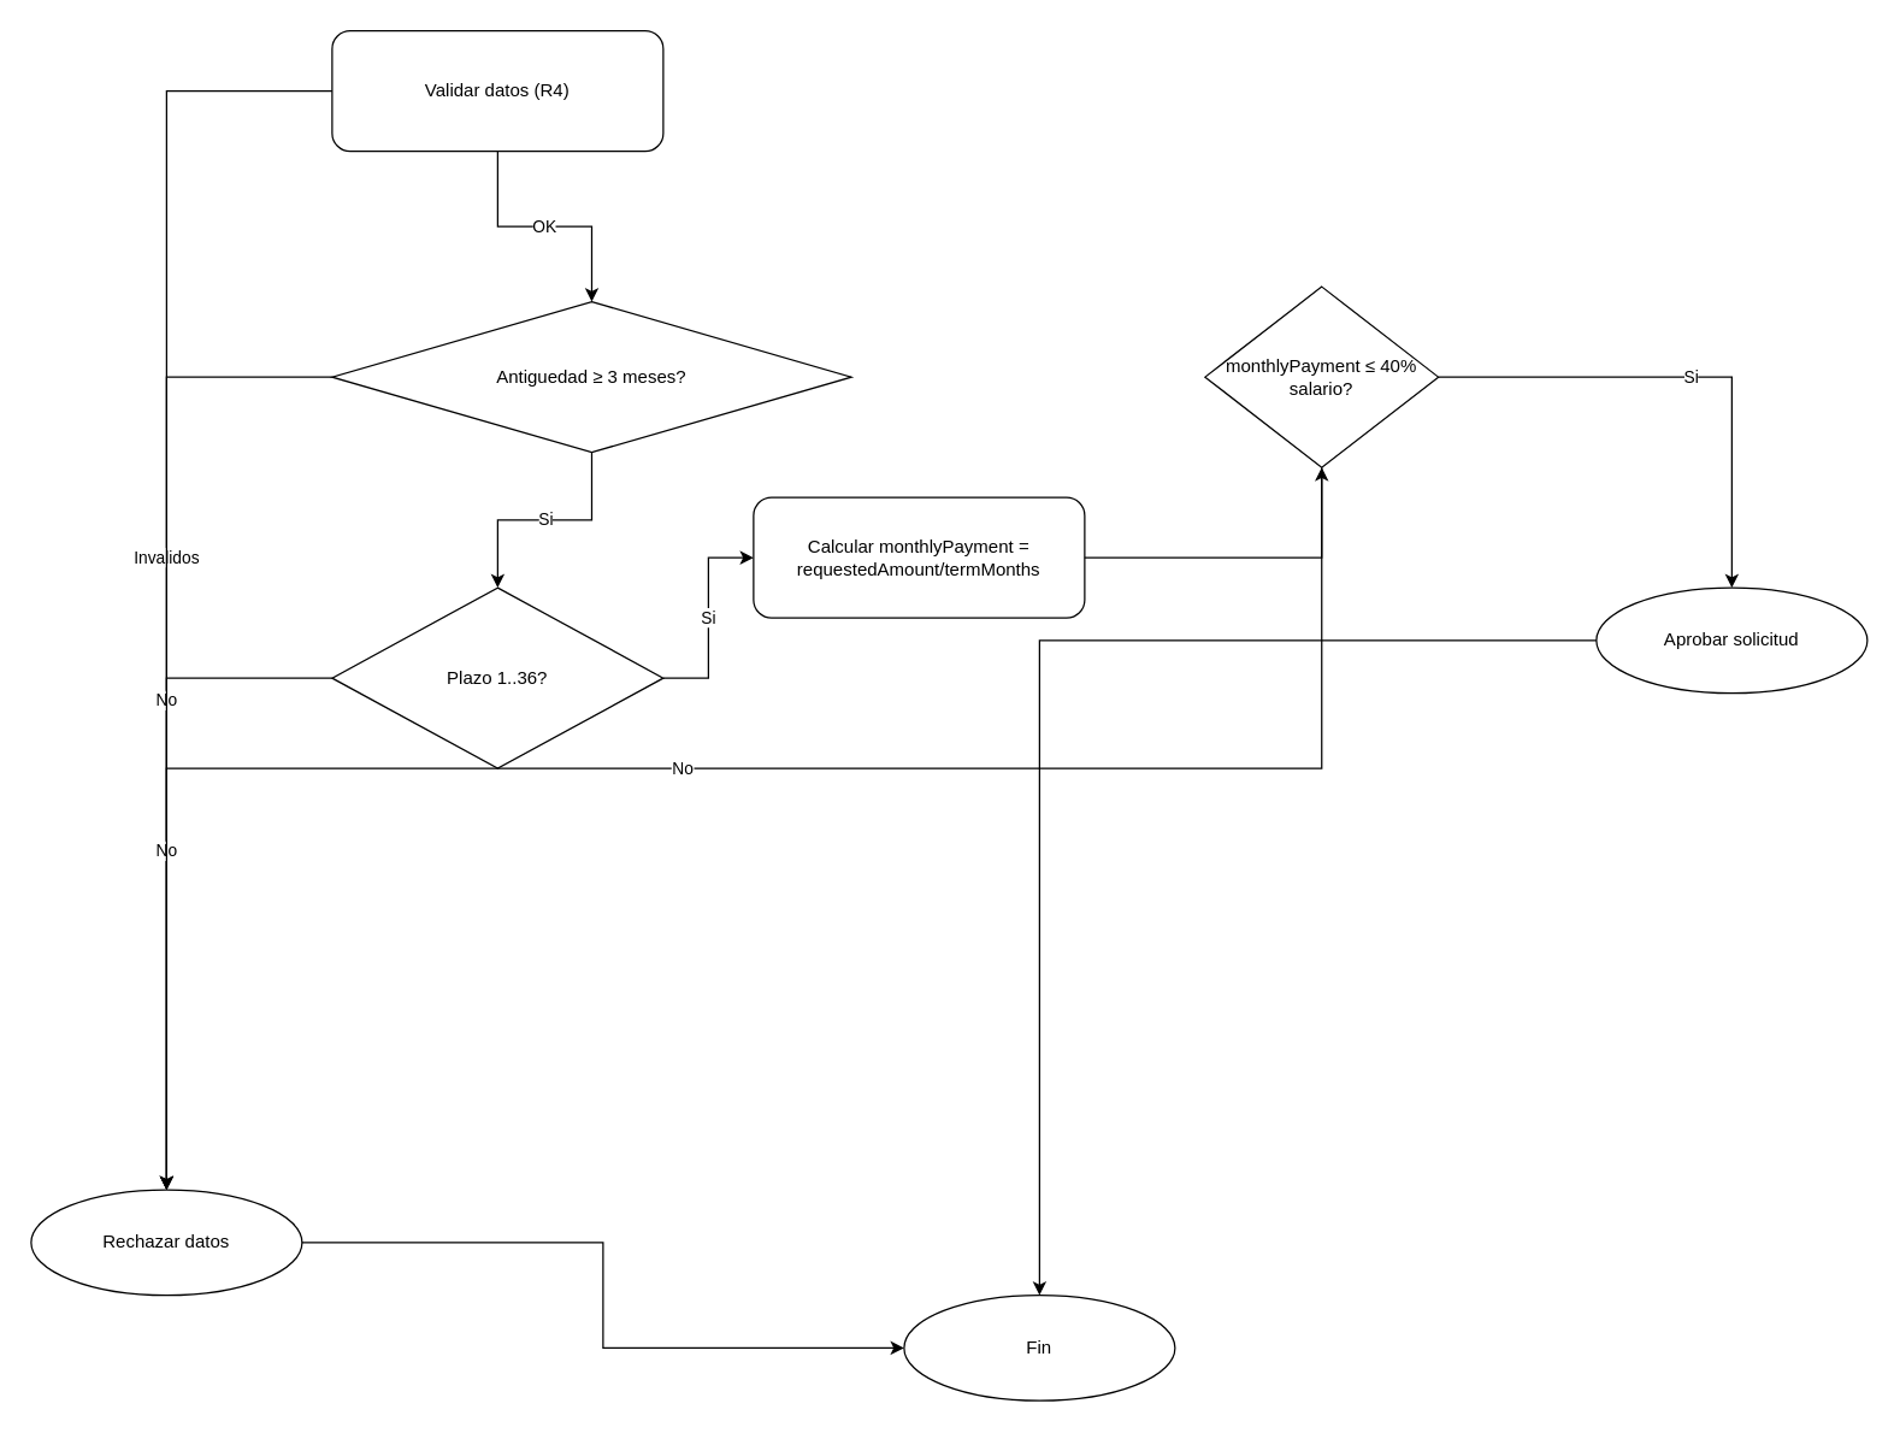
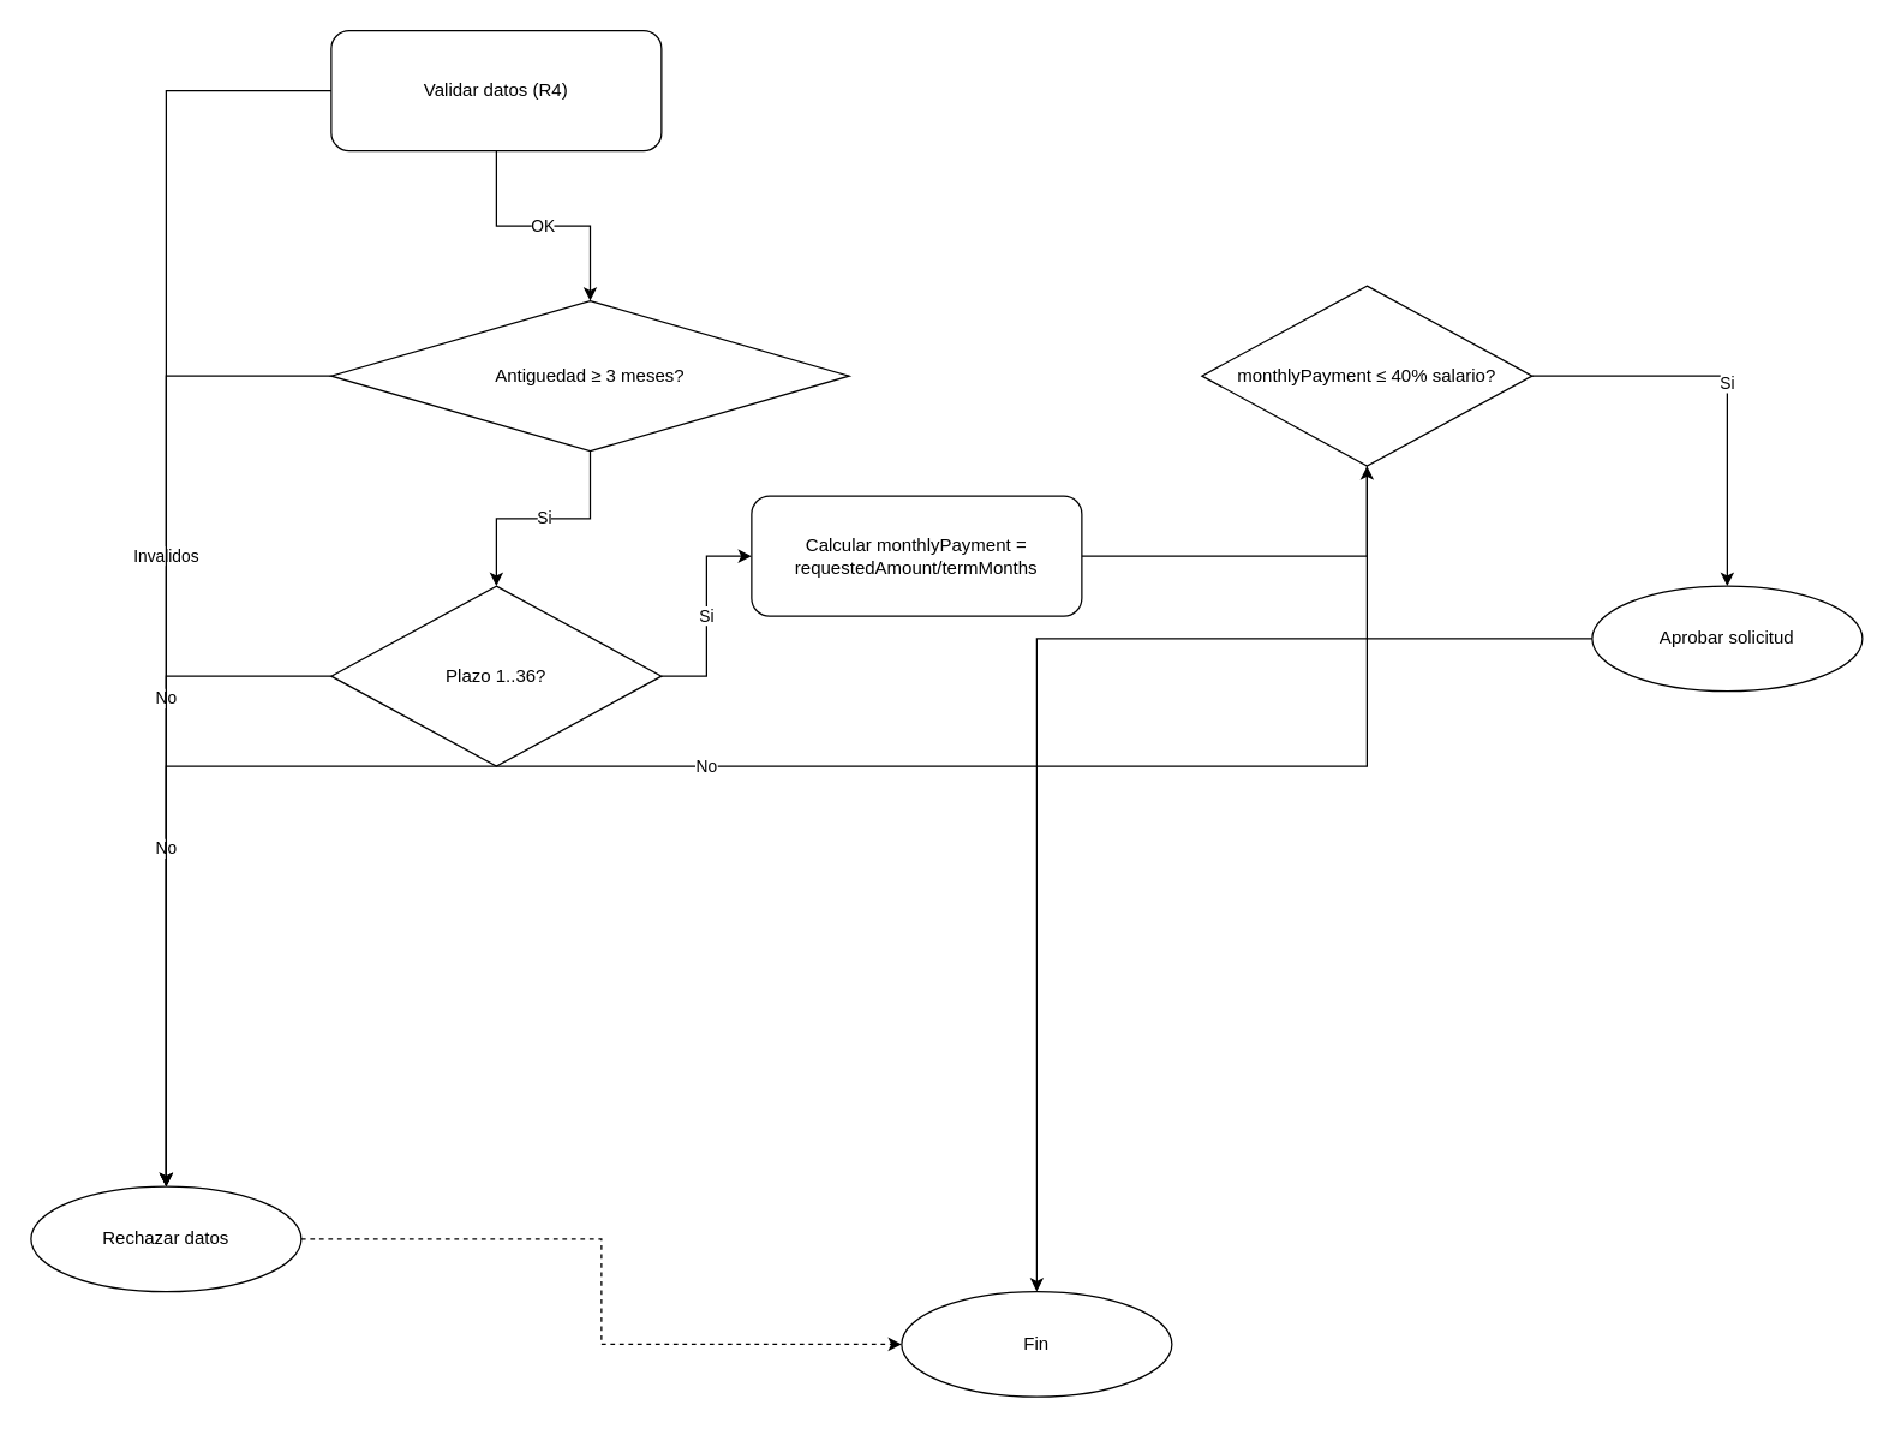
- <mxCell id="6" value="monthlyPayment ≤ 40% salario?" style="rhombus;whiteSpace=wrap;html=1;" parent="1" vertex="1"><mxGeometry x="800" y="190" width="155" height="120" as="geometry" /></mxCell>
+ <mxCell id="6" value="monthlyPayment ≤ 40% salario?" style="rhombus;whiteSpace=wrap;html=1;" parent="1" vertex="1"><mxGeometry x="800" y="190" width="220" height="120" as="geometry" /></mxCell>
- <mxCell id="19" value="" style="edgeStyle=orthogonalEdgeStyle;rounded=0;orthogonalLoop=1;jettySize=auto;html=1;" parent="1" source="7" target="9" edge="1"><mxGeometry relative="1" as="geometry" /></mxCell>
+ <mxCell id="19" value="" style="edgeStyle=orthogonalEdgeStyle;rounded=0;orthogonalLoop=1;jettySize=auto;html=1;dashed=1;" parent="1" source="7" target="9" edge="1"><mxGeometry relative="1" as="geometry" /></mxCell>
